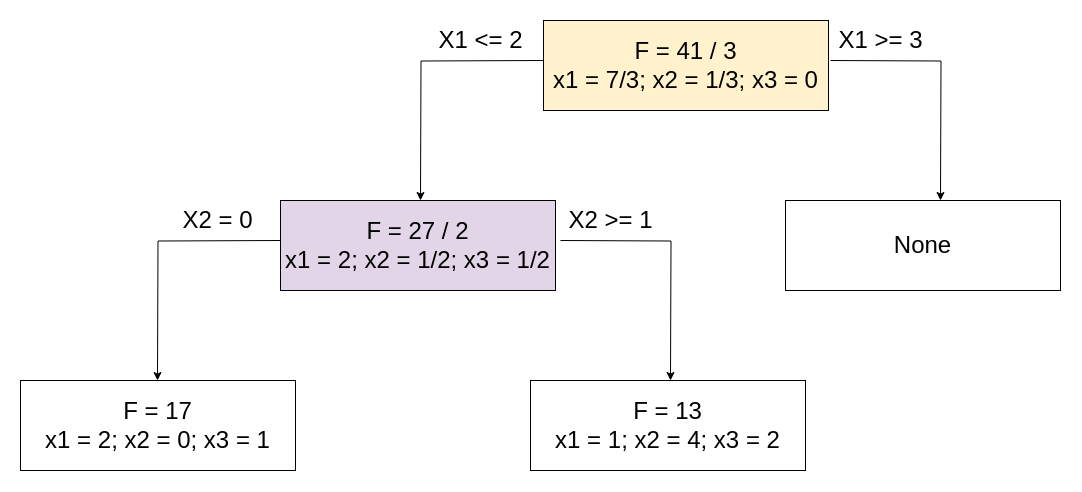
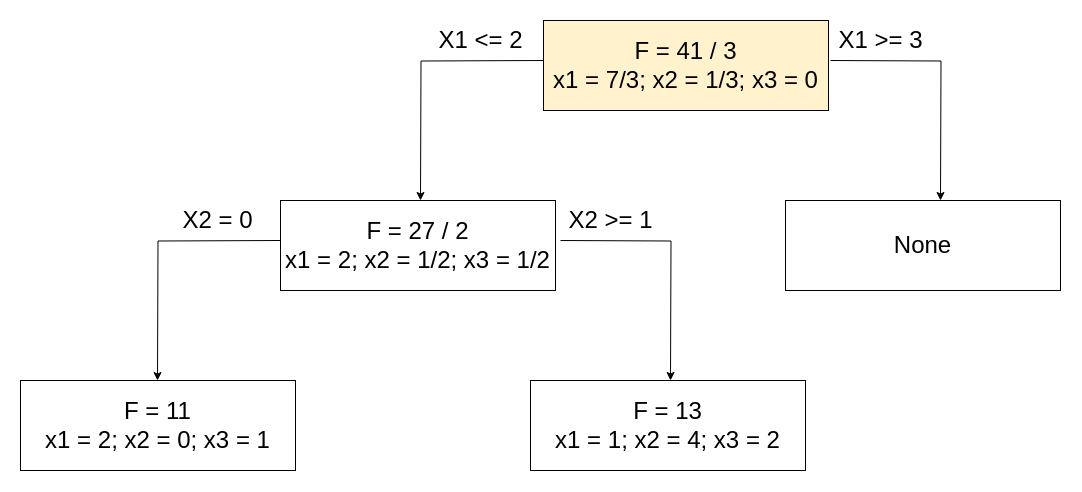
- <mxCell id="5" value="&lt;font style=&quot;font-size: 24px&quot;&gt;F = 27 / 2&lt;br&gt;x1 = 2; x2 = 1/2; x3 = 1/2&lt;br&gt;&lt;/font&gt;" style="rounded=0;whiteSpace=wrap;html=1;fillColor=#e1d5e7;" parent="1" vertex="1"><mxGeometry x="280" y="200" width="275" height="90" as="geometry" /></mxCell>
+ <mxCell id="5" value="&lt;font style=&quot;font-size: 24px&quot;&gt;F = 27 / 2&lt;br&gt;x1 = 2; x2 = 1/2; x3 = 1/2&lt;br&gt;&lt;/font&gt;" style="rounded=0;whiteSpace=wrap;html=1;" parent="1" vertex="1"><mxGeometry x="280" y="200" width="275" height="90" as="geometry" /></mxCell>
- <mxCell id="9" value="&lt;font style=&quot;font-size: 24px&quot;&gt;F = 17&lt;br&gt;x1 = 2; x2 = 0; x3 = 1&lt;br&gt;&lt;/font&gt;" style="rounded=0;whiteSpace=wrap;html=1;" parent="1" vertex="1"><mxGeometry x="20" y="380" width="275" height="90" as="geometry" /></mxCell>
+ <mxCell id="9" value="&lt;font style=&quot;font-size: 24px&quot;&gt;F = 11&lt;br&gt;x1 = 2; x2 = 0; x3 = 1&lt;br&gt;&lt;/font&gt;" style="rounded=0;whiteSpace=wrap;html=1;" parent="1" vertex="1"><mxGeometry x="20" y="380" width="275" height="90" as="geometry" /></mxCell>
